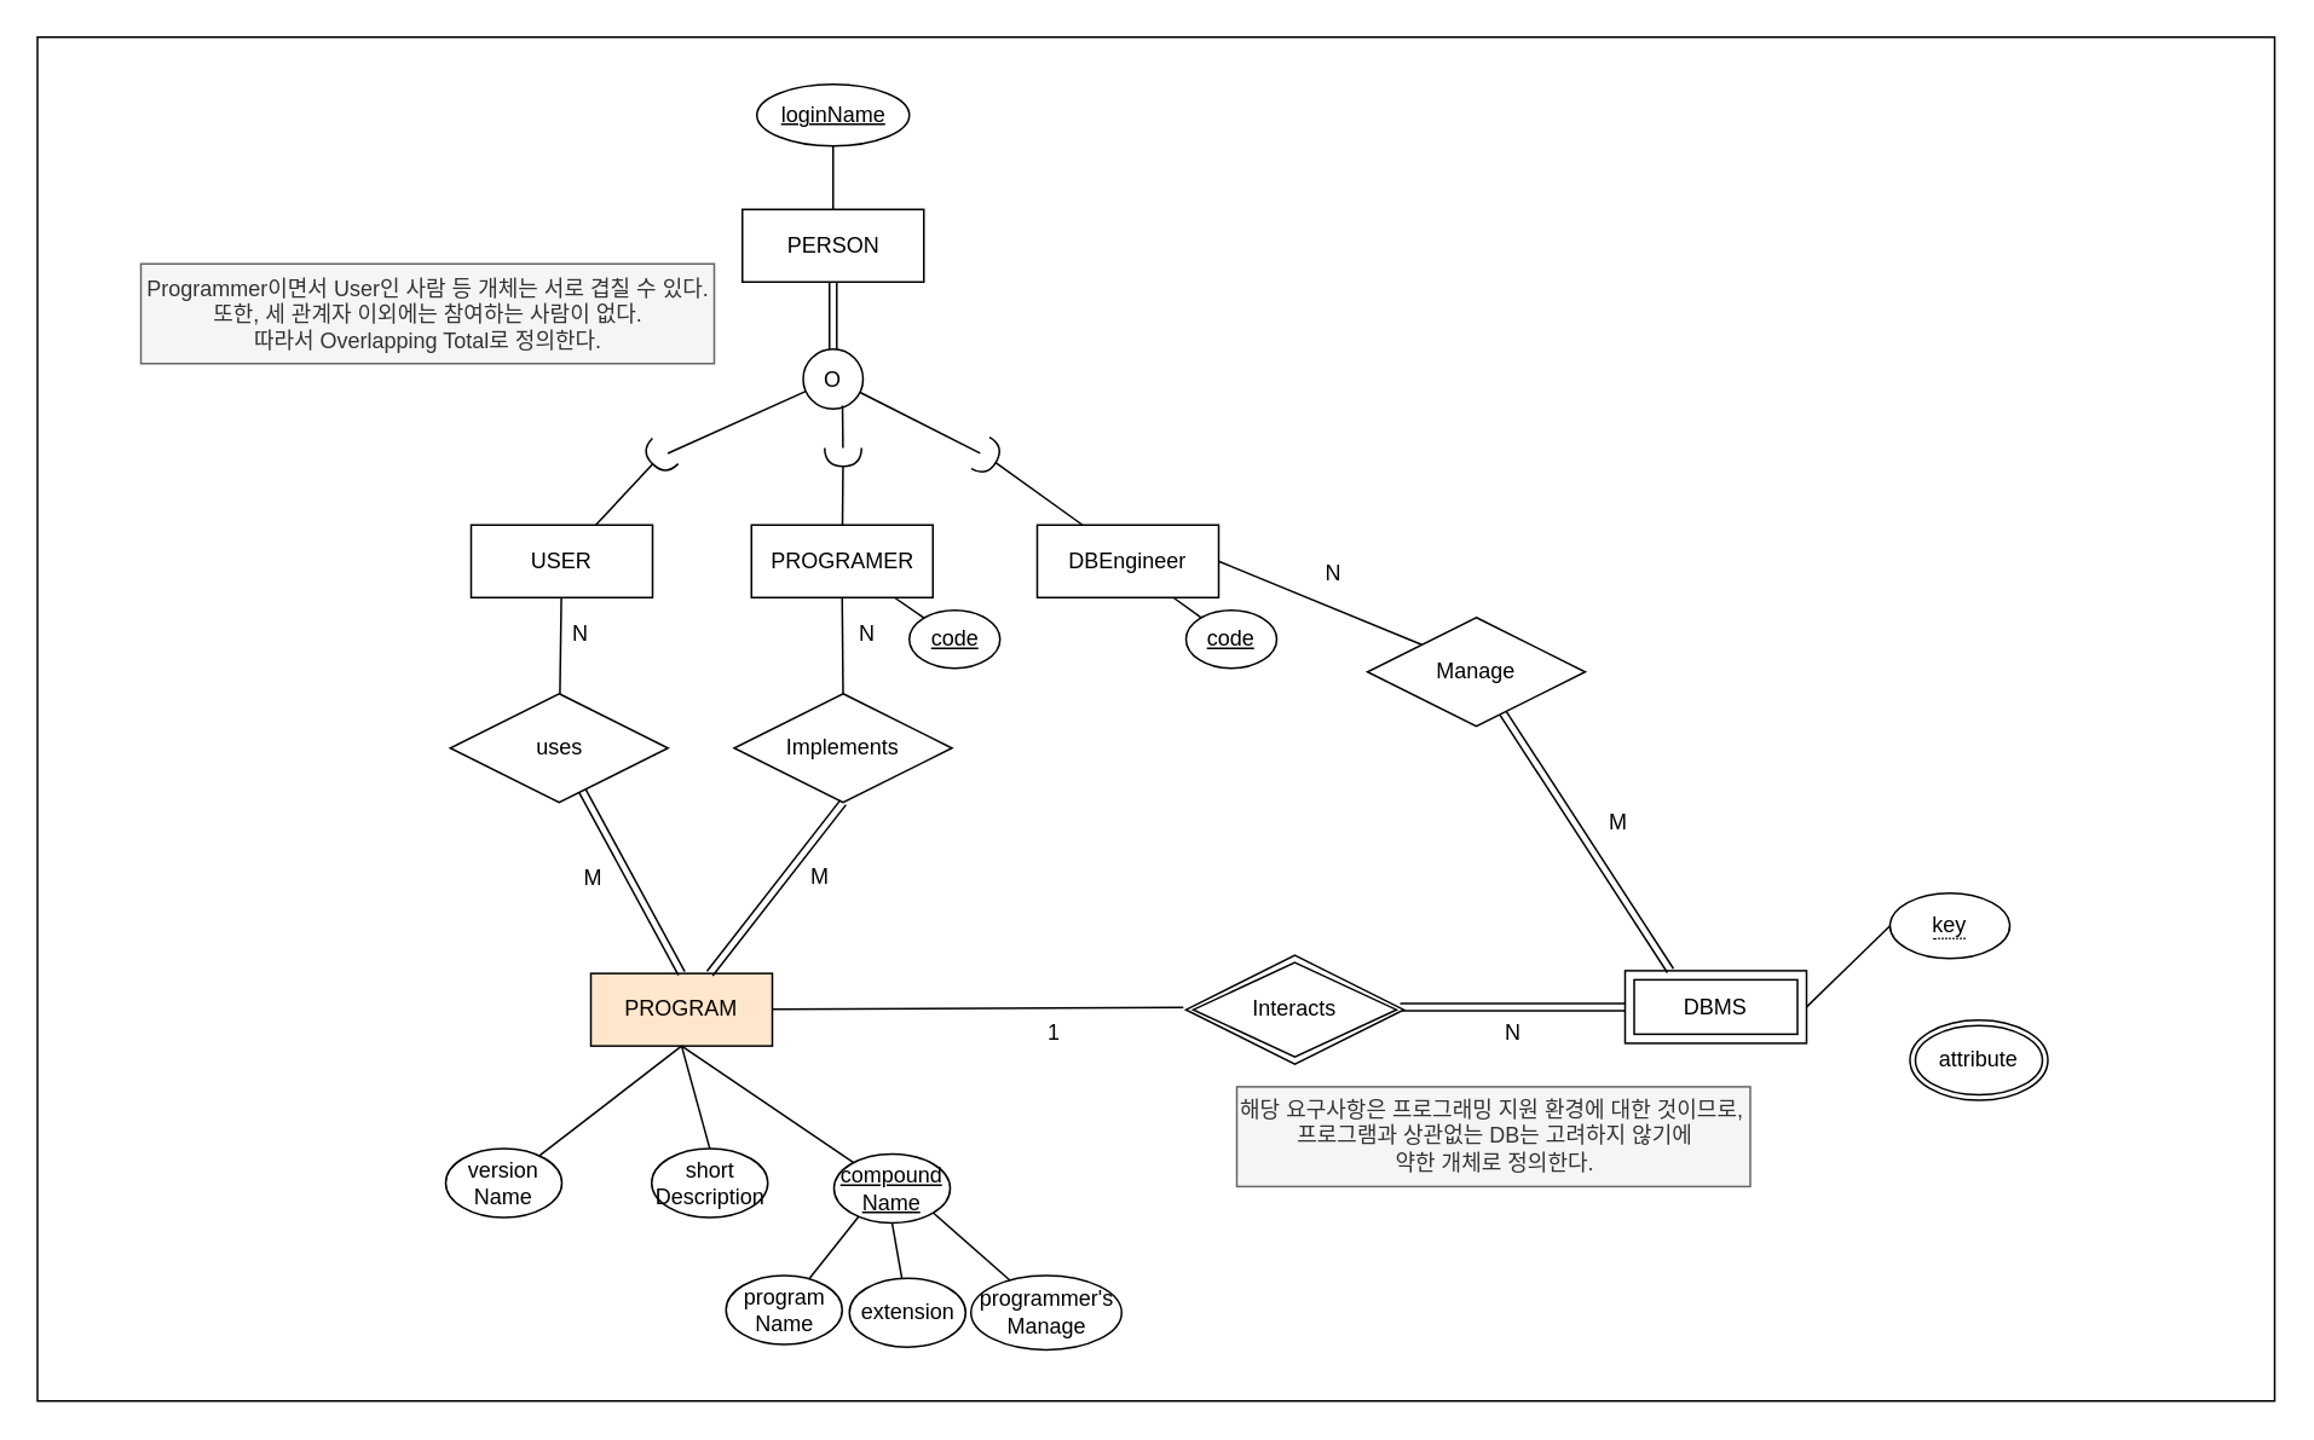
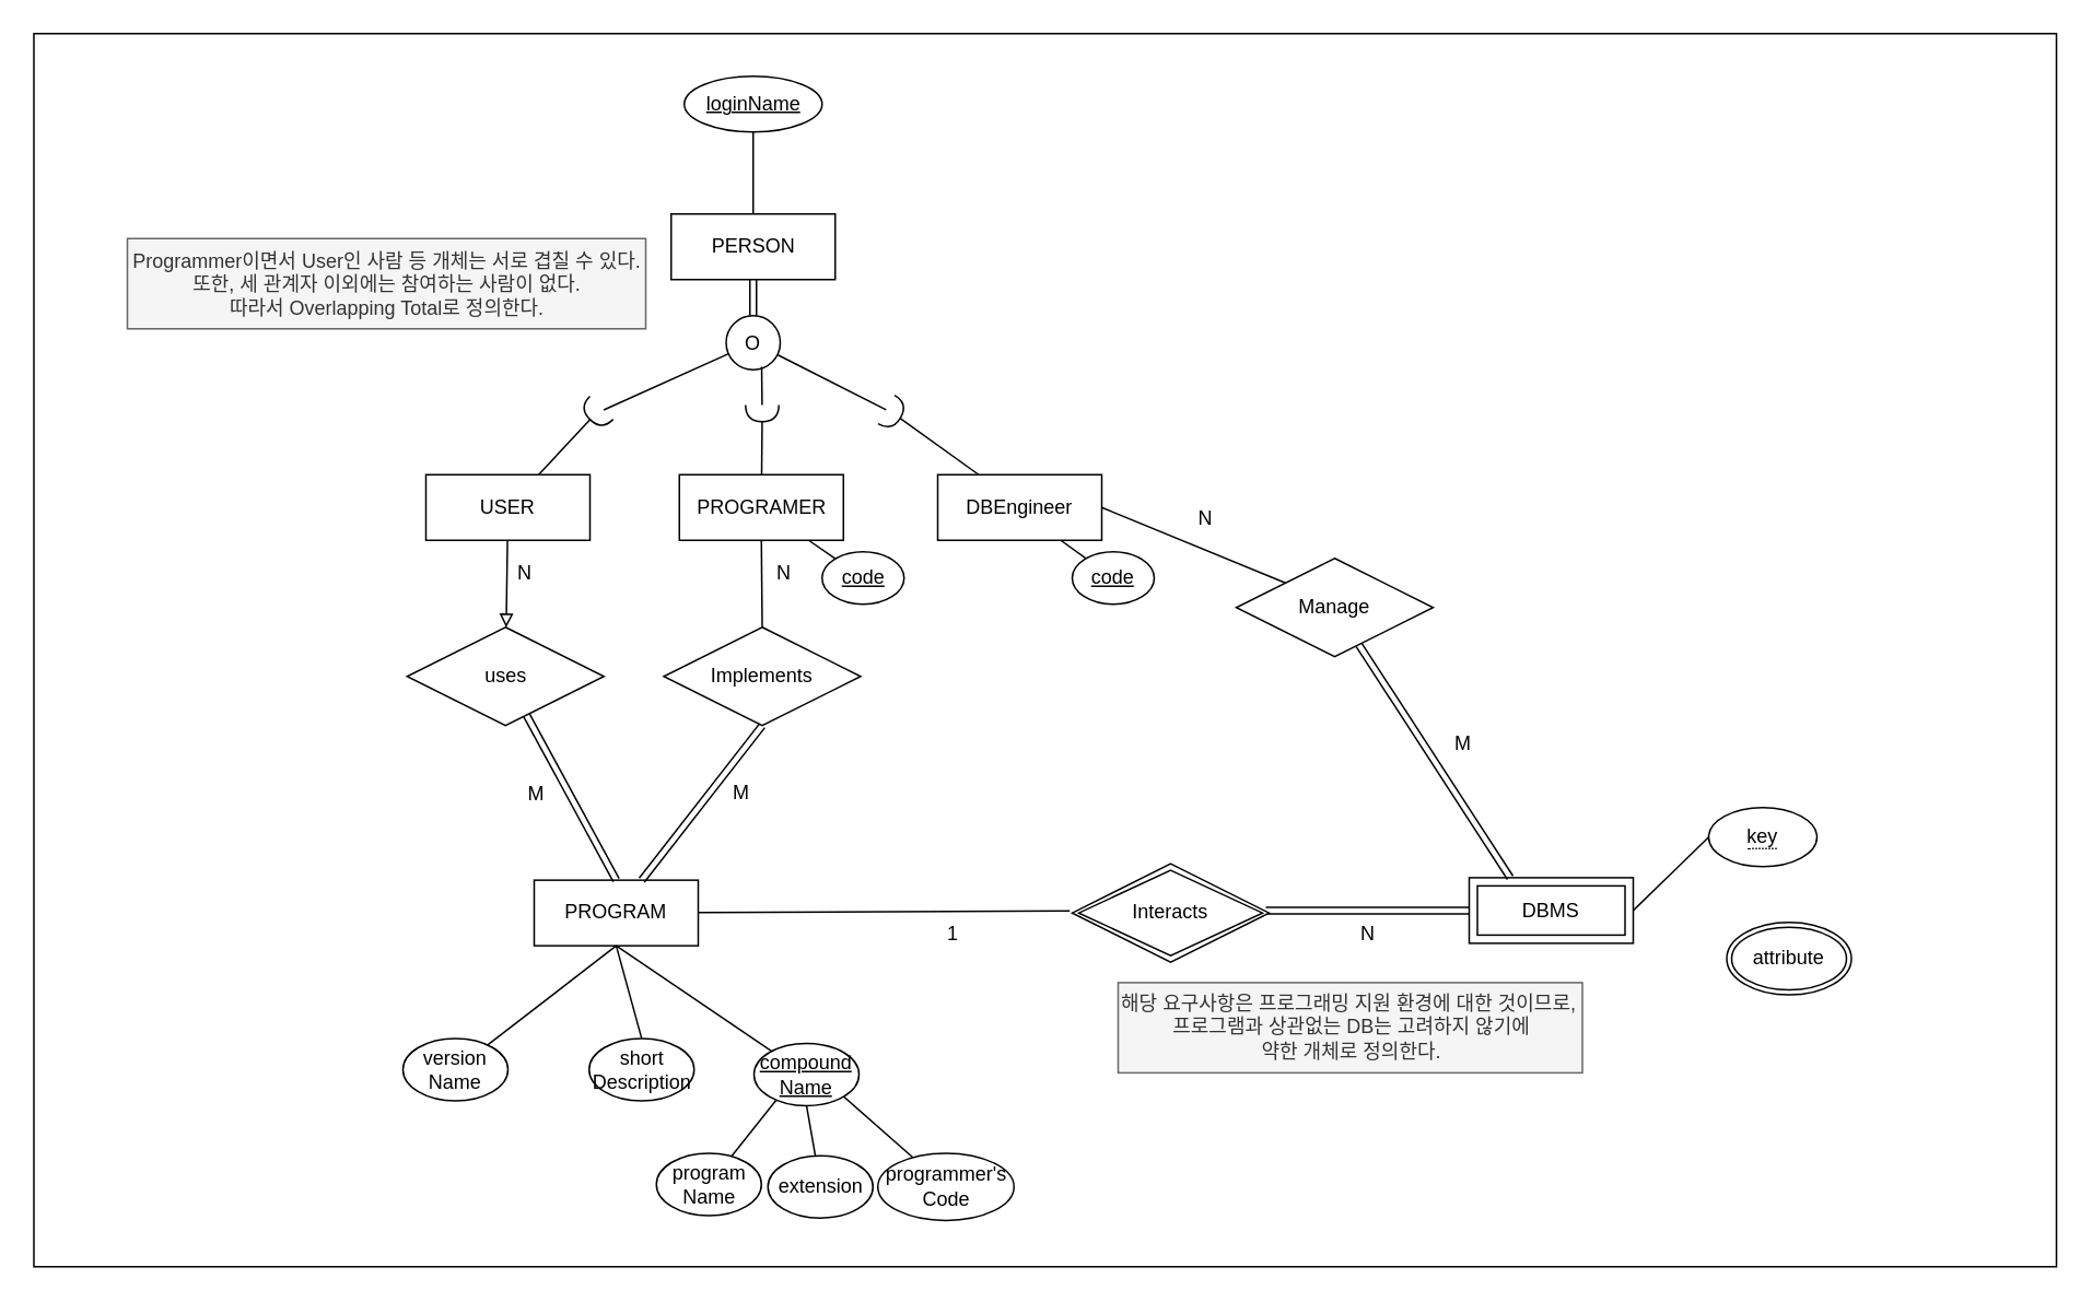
- <mxCell id="6" value="PERSON" style="whiteSpace=wrap;html=1;align=center;" parent="1" vertex="1"><mxGeometry x="408.5" y="115" width="100" height="40" as="geometry" /></mxCell>
+ <mxCell id="6" value="PERSON" style="whiteSpace=wrap;html=1;align=center;" parent="1" vertex="1"><mxGeometry x="408.5" y="130" width="100" height="40" as="geometry" /></mxCell>
- <mxCell id="13" style="rounded=0;orthogonalLoop=1;jettySize=auto;html=1;endArrow=none;endFill=0;" parent="1" source="14" target="20" edge="1"><mxGeometry relative="1" as="geometry" /></mxCell>
+ <mxCell id="13" style="rounded=0;orthogonalLoop=1;jettySize=auto;html=1;endArrow=block;endFill=0;" parent="1" source="14" target="20" edge="1"><mxGeometry relative="1" as="geometry" /></mxCell>
- <mxCell id="8" value="PROGRAM" style="whiteSpace=wrap;html=1;align=center;fillColor=#ffe6cc;" parent="1" vertex="1"><mxGeometry x="325" y="536.26" width="100" height="40" as="geometry" /></mxCell>
+ <mxCell id="8" value="PROGRAM" style="whiteSpace=wrap;html=1;align=center;" parent="1" vertex="1"><mxGeometry x="325" y="536.26" width="100" height="40" as="geometry" /></mxCell>
- <mxCell id="48" value="programmer's&lt;div&gt;Manage&lt;/div&gt;" style="ellipse;whiteSpace=wrap;html=1;align=center;sketch=0;strokeColor=default;verticalAlign=middle;fontFamily=Helvetica;fontSize=12;fontColor=default;fillColor=default;" parent="1" vertex="1"><mxGeometry x="534.5" y="702.76" width="83" height="41" as="geometry" /></mxCell>
+ <mxCell id="48" value="programmer's&lt;div&gt;Code&lt;/div&gt;" style="ellipse;whiteSpace=wrap;html=1;align=center;sketch=0;strokeColor=default;verticalAlign=middle;fontFamily=Helvetica;fontSize=12;fontColor=default;fillColor=default;" parent="1" vertex="1"><mxGeometry x="534.5" y="702.76" width="83" height="41" as="geometry" /></mxCell>
